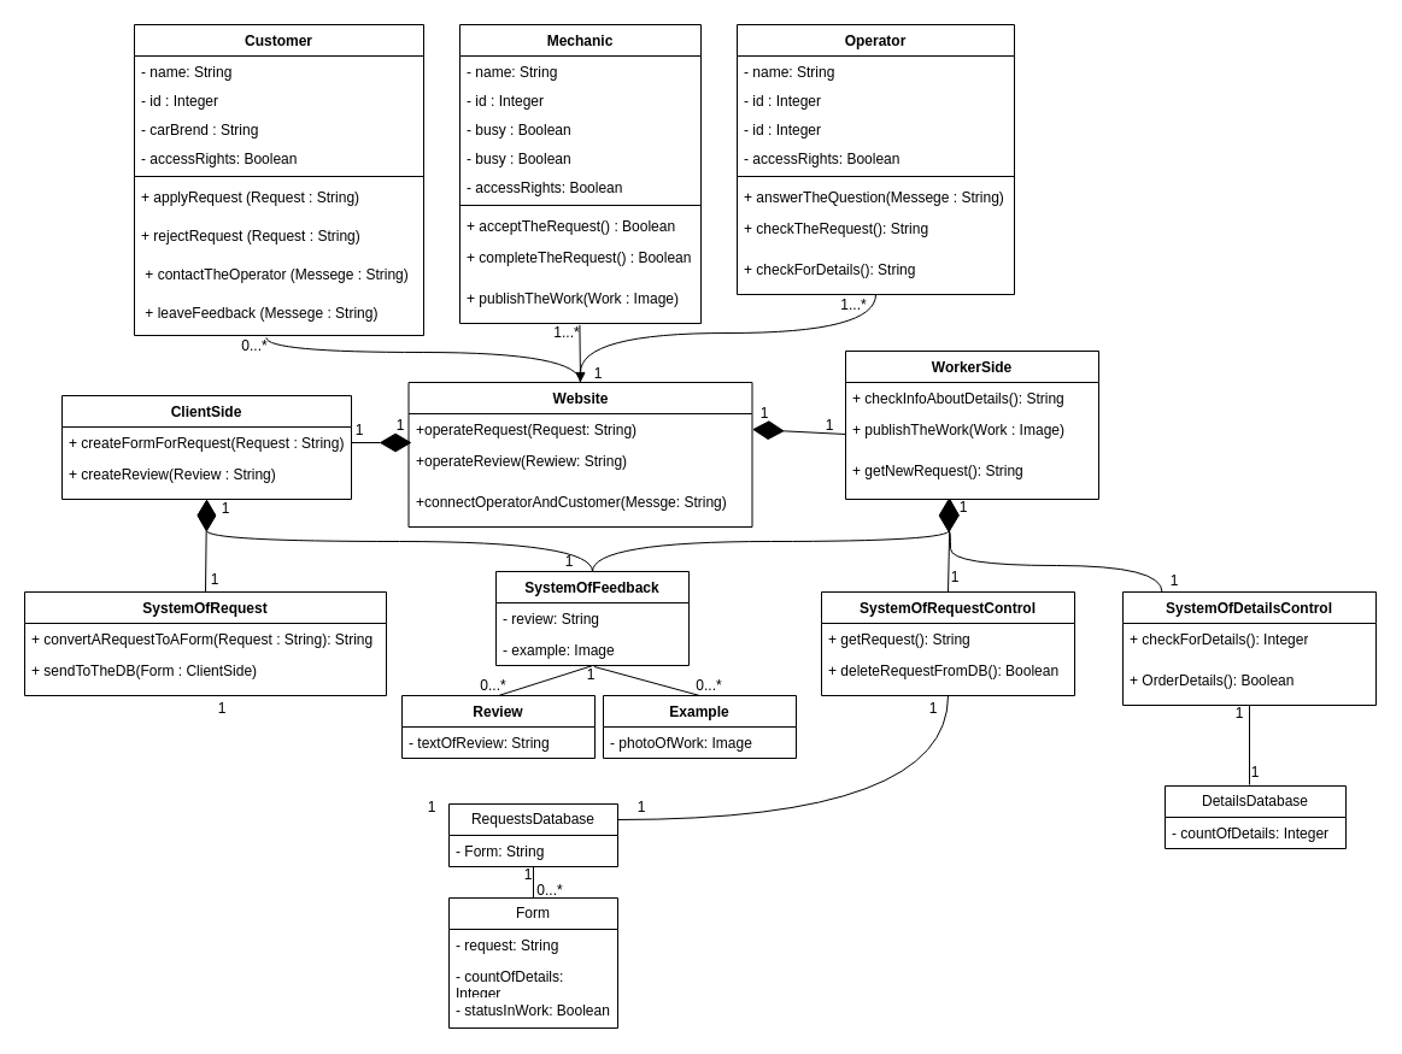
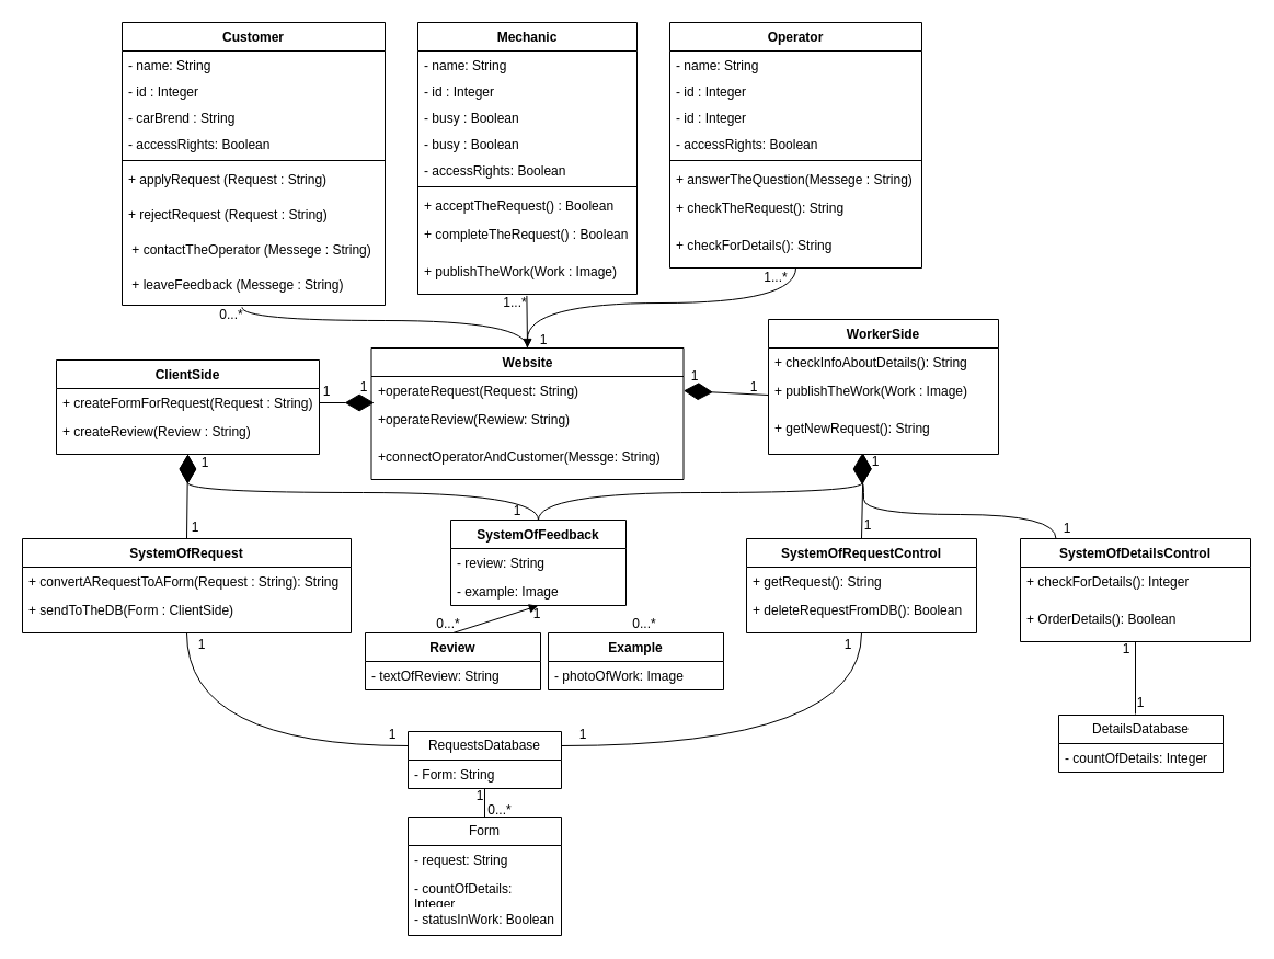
- <mxCell id="64" value="" style="endArrow=none;html=1;rounded=0;exitX=0.5;exitY=0;exitDx=0;exitDy=0;entryX=0.499;entryY=1.008;entryDx=0;entryDy=0;entryPerimeter=0;" parent="1" source="60" target="50" edge="1"><mxGeometry width="50" height="50" relative="1" as="geometry"><mxPoint x="299" y="572" as="sourcePoint" /><mxPoint x="479" y="582" as="targetPoint" /></mxGeometry></mxCell>
+ <mxCell id="64" value="" style="endArrow=block;html=1;rounded=0;exitX=0.5;exitY=0;exitDx=0;exitDy=0;entryX=0.499;entryY=1.008;entryDx=0;entryDy=0;entryPerimeter=0;" parent="1" source="60" target="50" edge="1"><mxGeometry width="50" height="50" relative="1" as="geometry"><mxPoint x="299" y="572" as="sourcePoint" /><mxPoint x="479" y="582" as="targetPoint" /></mxGeometry></mxCell>
- <mxCell id="65" value="" style="endArrow=none;html=1;rounded=0;exitX=0.5;exitY=0;exitDx=0;exitDy=0;entryX=0.509;entryY=1.038;entryDx=0;entryDy=0;entryPerimeter=0;" parent="1" source="62" target="50" edge="1"><mxGeometry width="50" height="50" relative="1" as="geometry"><mxPoint x="609" y="572" as="sourcePoint" /><mxPoint x="659" y="522" as="targetPoint" /></mxGeometry></mxCell>
+ <mxCell id="75" value="" style="endArrow=none;html=1;rounded=0;entryX=0.5;entryY=1;entryDx=0;entryDy=0;exitX=0;exitY=0.25;exitDx=0;exitDy=0;edgeStyle=orthogonalEdgeStyle;curved=1;" parent="1" source="53" target="42" edge="1"><mxGeometry width="50" height="50" relative="1" as="geometry"><mxPoint x="179" y="701" as="sourcePoint" /><mxPoint x="229" y="651" as="targetPoint" /></mxGeometry></mxCell>
